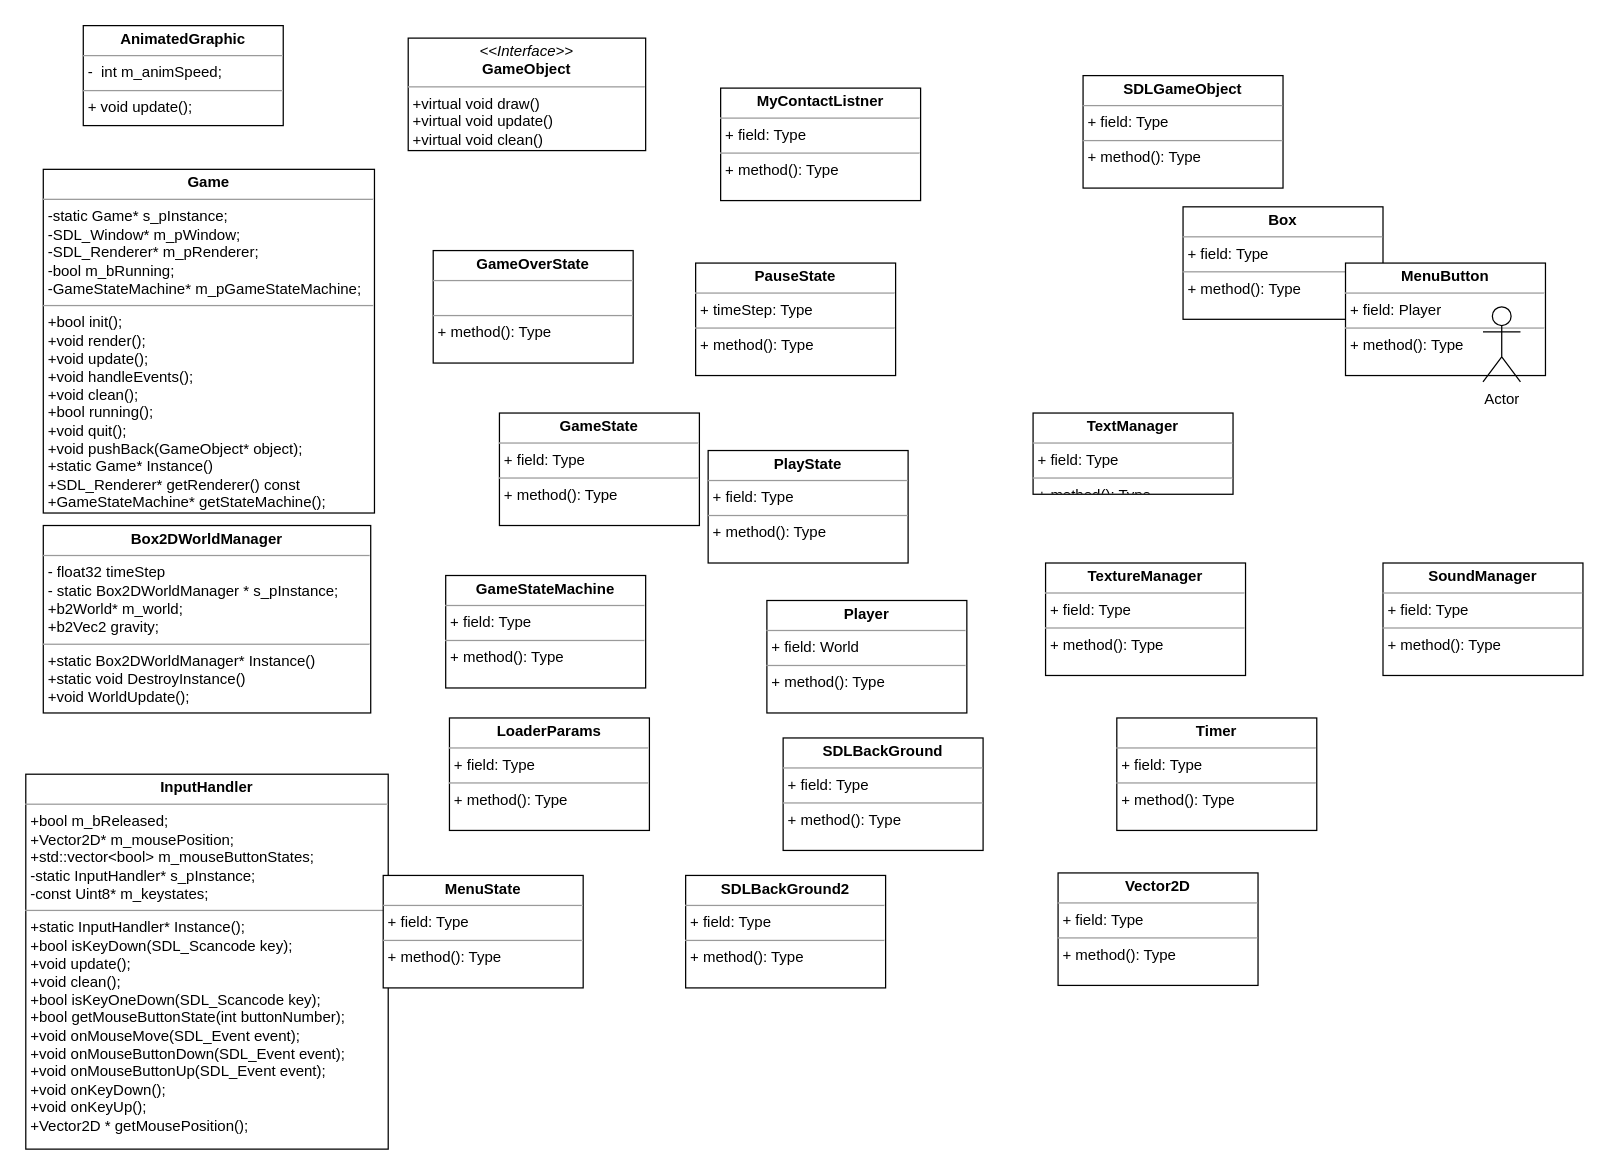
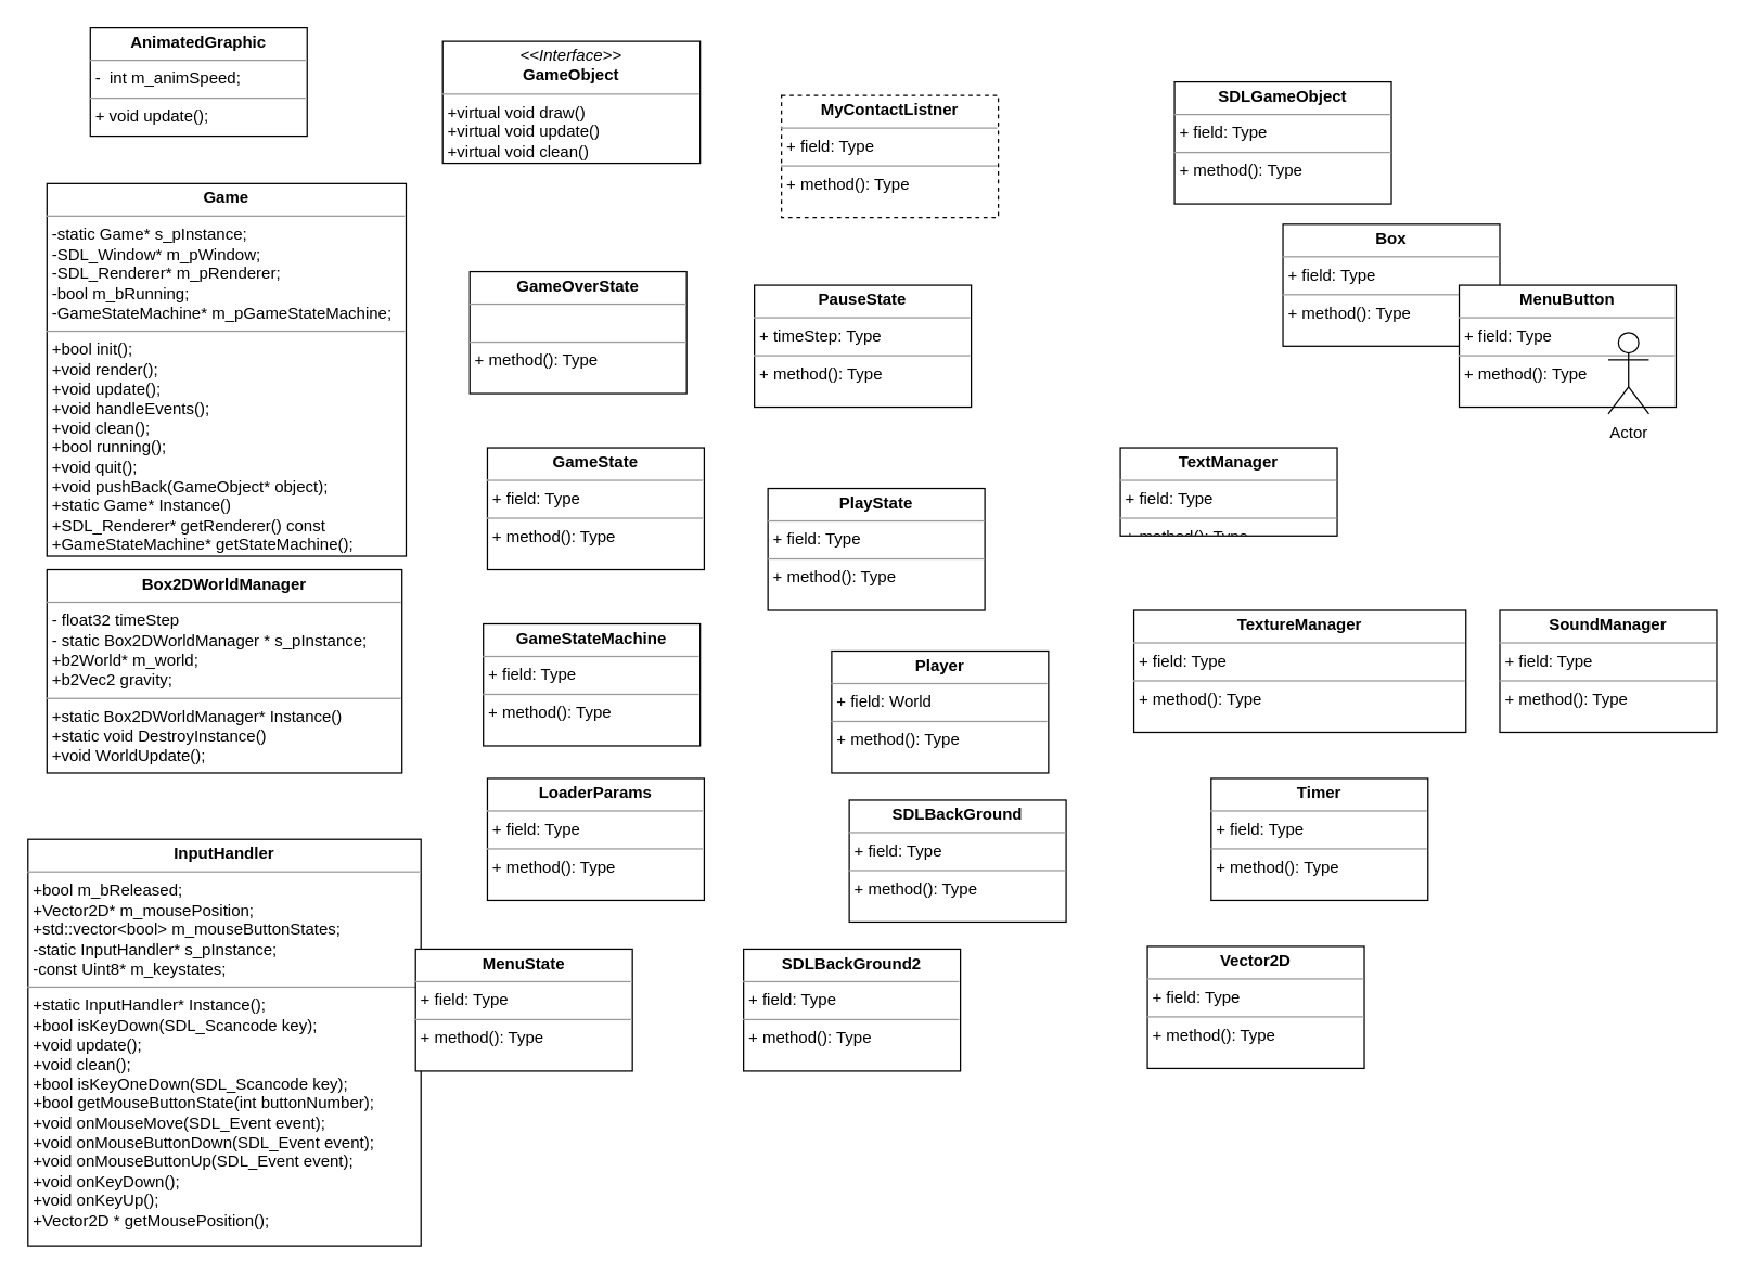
- <mxCell id="13" value="&lt;p style=&quot;margin: 0px ; margin-top: 4px ; text-align: center&quot;&gt;&lt;b&gt;MyContactListner&lt;/b&gt;&lt;/p&gt;&lt;hr size=&quot;1&quot;&gt;&lt;p style=&quot;margin: 0px ; margin-left: 4px&quot;&gt;+ field: Type&lt;/p&gt;&lt;hr size=&quot;1&quot;&gt;&lt;p style=&quot;margin: 0px ; margin-left: 4px&quot;&gt;+ method(): Type&lt;/p&gt;" style="verticalAlign=top;align=left;overflow=fill;fontSize=12;fontFamily=Helvetica;html=1;" vertex="1" parent="1"><mxGeometry x="576" y="70" width="160" height="90" as="geometry" /></mxCell>
+ <mxCell id="13" value="&lt;p style=&quot;margin: 0px ; margin-top: 4px ; text-align: center&quot;&gt;&lt;b&gt;MyContactListner&lt;/b&gt;&lt;/p&gt;&lt;hr size=&quot;1&quot;&gt;&lt;p style=&quot;margin: 0px ; margin-left: 4px&quot;&gt;+ field: Type&lt;/p&gt;&lt;hr size=&quot;1&quot;&gt;&lt;p style=&quot;margin: 0px ; margin-left: 4px&quot;&gt;+ method(): Type&lt;/p&gt;" style="verticalAlign=top;align=left;overflow=fill;fontSize=12;fontFamily=Helvetica;html=1;dashed=1;" vertex="1" parent="1"><mxGeometry x="576" y="70" width="160" height="90" as="geometry" /></mxCell>
- <mxCell id="11" value="&lt;p style=&quot;margin: 0px ; margin-top: 4px ; text-align: center&quot;&gt;&lt;b&gt;MenuButton&lt;/b&gt;&lt;/p&gt;&lt;hr size=&quot;1&quot;&gt;&lt;p style=&quot;margin: 0px ; margin-left: 4px&quot;&gt;+ field: Player&lt;/p&gt;&lt;hr size=&quot;1&quot;&gt;&lt;p style=&quot;margin: 0px ; margin-left: 4px&quot;&gt;+ method(): Type&lt;/p&gt;" style="verticalAlign=top;align=left;overflow=fill;fontSize=12;fontFamily=Helvetica;html=1;" vertex="1" parent="1"><mxGeometry x="1076" y="210" width="160" height="90" as="geometry" /></mxCell>
+ <mxCell id="11" value="&lt;p style=&quot;margin: 0px ; margin-top: 4px ; text-align: center&quot;&gt;&lt;b&gt;MenuButton&lt;/b&gt;&lt;/p&gt;&lt;hr size=&quot;1&quot;&gt;&lt;p style=&quot;margin: 0px ; margin-left: 4px&quot;&gt;+ field: Type&lt;/p&gt;&lt;hr size=&quot;1&quot;&gt;&lt;p style=&quot;margin: 0px ; margin-left: 4px&quot;&gt;+ method(): Type&lt;/p&gt;" style="verticalAlign=top;align=left;overflow=fill;fontSize=12;fontFamily=Helvetica;html=1;" vertex="1" parent="1"><mxGeometry x="1076" y="210" width="160" height="90" as="geometry" /></mxCell>
- <mxCell id="7" value="&lt;p style=&quot;margin: 0px ; margin-top: 4px ; text-align: center&quot;&gt;&lt;b&gt;GameState&lt;/b&gt;&lt;/p&gt;&lt;hr size=&quot;1&quot;&gt;&lt;p style=&quot;margin: 0px ; margin-left: 4px&quot;&gt;+ field: Type&lt;/p&gt;&lt;hr size=&quot;1&quot;&gt;&lt;p style=&quot;margin: 0px ; margin-left: 4px&quot;&gt;+ method(): Type&lt;/p&gt;" style="verticalAlign=top;align=left;overflow=fill;fontSize=12;fontFamily=Helvetica;html=1;" vertex="1" parent="1"><mxGeometry x="399" y="330" width="160" height="90" as="geometry" /></mxCell>
+ <mxCell id="7" value="&lt;p style=&quot;margin: 0px ; margin-top: 4px ; text-align: center&quot;&gt;&lt;b&gt;GameState&lt;/b&gt;&lt;/p&gt;&lt;hr size=&quot;1&quot;&gt;&lt;p style=&quot;margin: 0px ; margin-left: 4px&quot;&gt;+ field: Type&lt;/p&gt;&lt;hr size=&quot;1&quot;&gt;&lt;p style=&quot;margin: 0px ; margin-left: 4px&quot;&gt;+ method(): Type&lt;/p&gt;" style="verticalAlign=top;align=left;overflow=fill;fontSize=12;fontFamily=Helvetica;html=1;" vertex="1" parent="1"><mxGeometry x="359" y="330" width="160" height="90" as="geometry" /></mxCell>
- <mxCell id="22" value="&lt;p style=&quot;margin: 0px ; margin-top: 4px ; text-align: center&quot;&gt;&lt;b&gt;TextureManager&lt;/b&gt;&lt;/p&gt;&lt;hr size=&quot;1&quot;&gt;&lt;p style=&quot;margin: 0px ; margin-left: 4px&quot;&gt;+ field: Type&lt;/p&gt;&lt;hr size=&quot;1&quot;&gt;&lt;p style=&quot;margin: 0px ; margin-left: 4px&quot;&gt;+ method(): Type&lt;/p&gt;" style="verticalAlign=top;align=left;overflow=fill;fontSize=12;fontFamily=Helvetica;html=1;" vertex="1" parent="1"><mxGeometry x="836" y="450" width="160" height="90" as="geometry" /></mxCell>
+ <mxCell id="22" value="&lt;p style=&quot;margin: 0px ; margin-top: 4px ; text-align: center&quot;&gt;&lt;b&gt;TextureManager&lt;/b&gt;&lt;/p&gt;&lt;hr size=&quot;1&quot;&gt;&lt;p style=&quot;margin: 0px ; margin-left: 4px&quot;&gt;+ field: Type&lt;/p&gt;&lt;hr size=&quot;1&quot;&gt;&lt;p style=&quot;margin: 0px ; margin-left: 4px&quot;&gt;+ method(): Type&lt;/p&gt;" style="verticalAlign=top;align=left;overflow=fill;fontSize=12;fontFamily=Helvetica;html=1;" vertex="1" parent="1"><mxGeometry x="836" y="450" width="245" height="90" as="geometry" /></mxCell>
